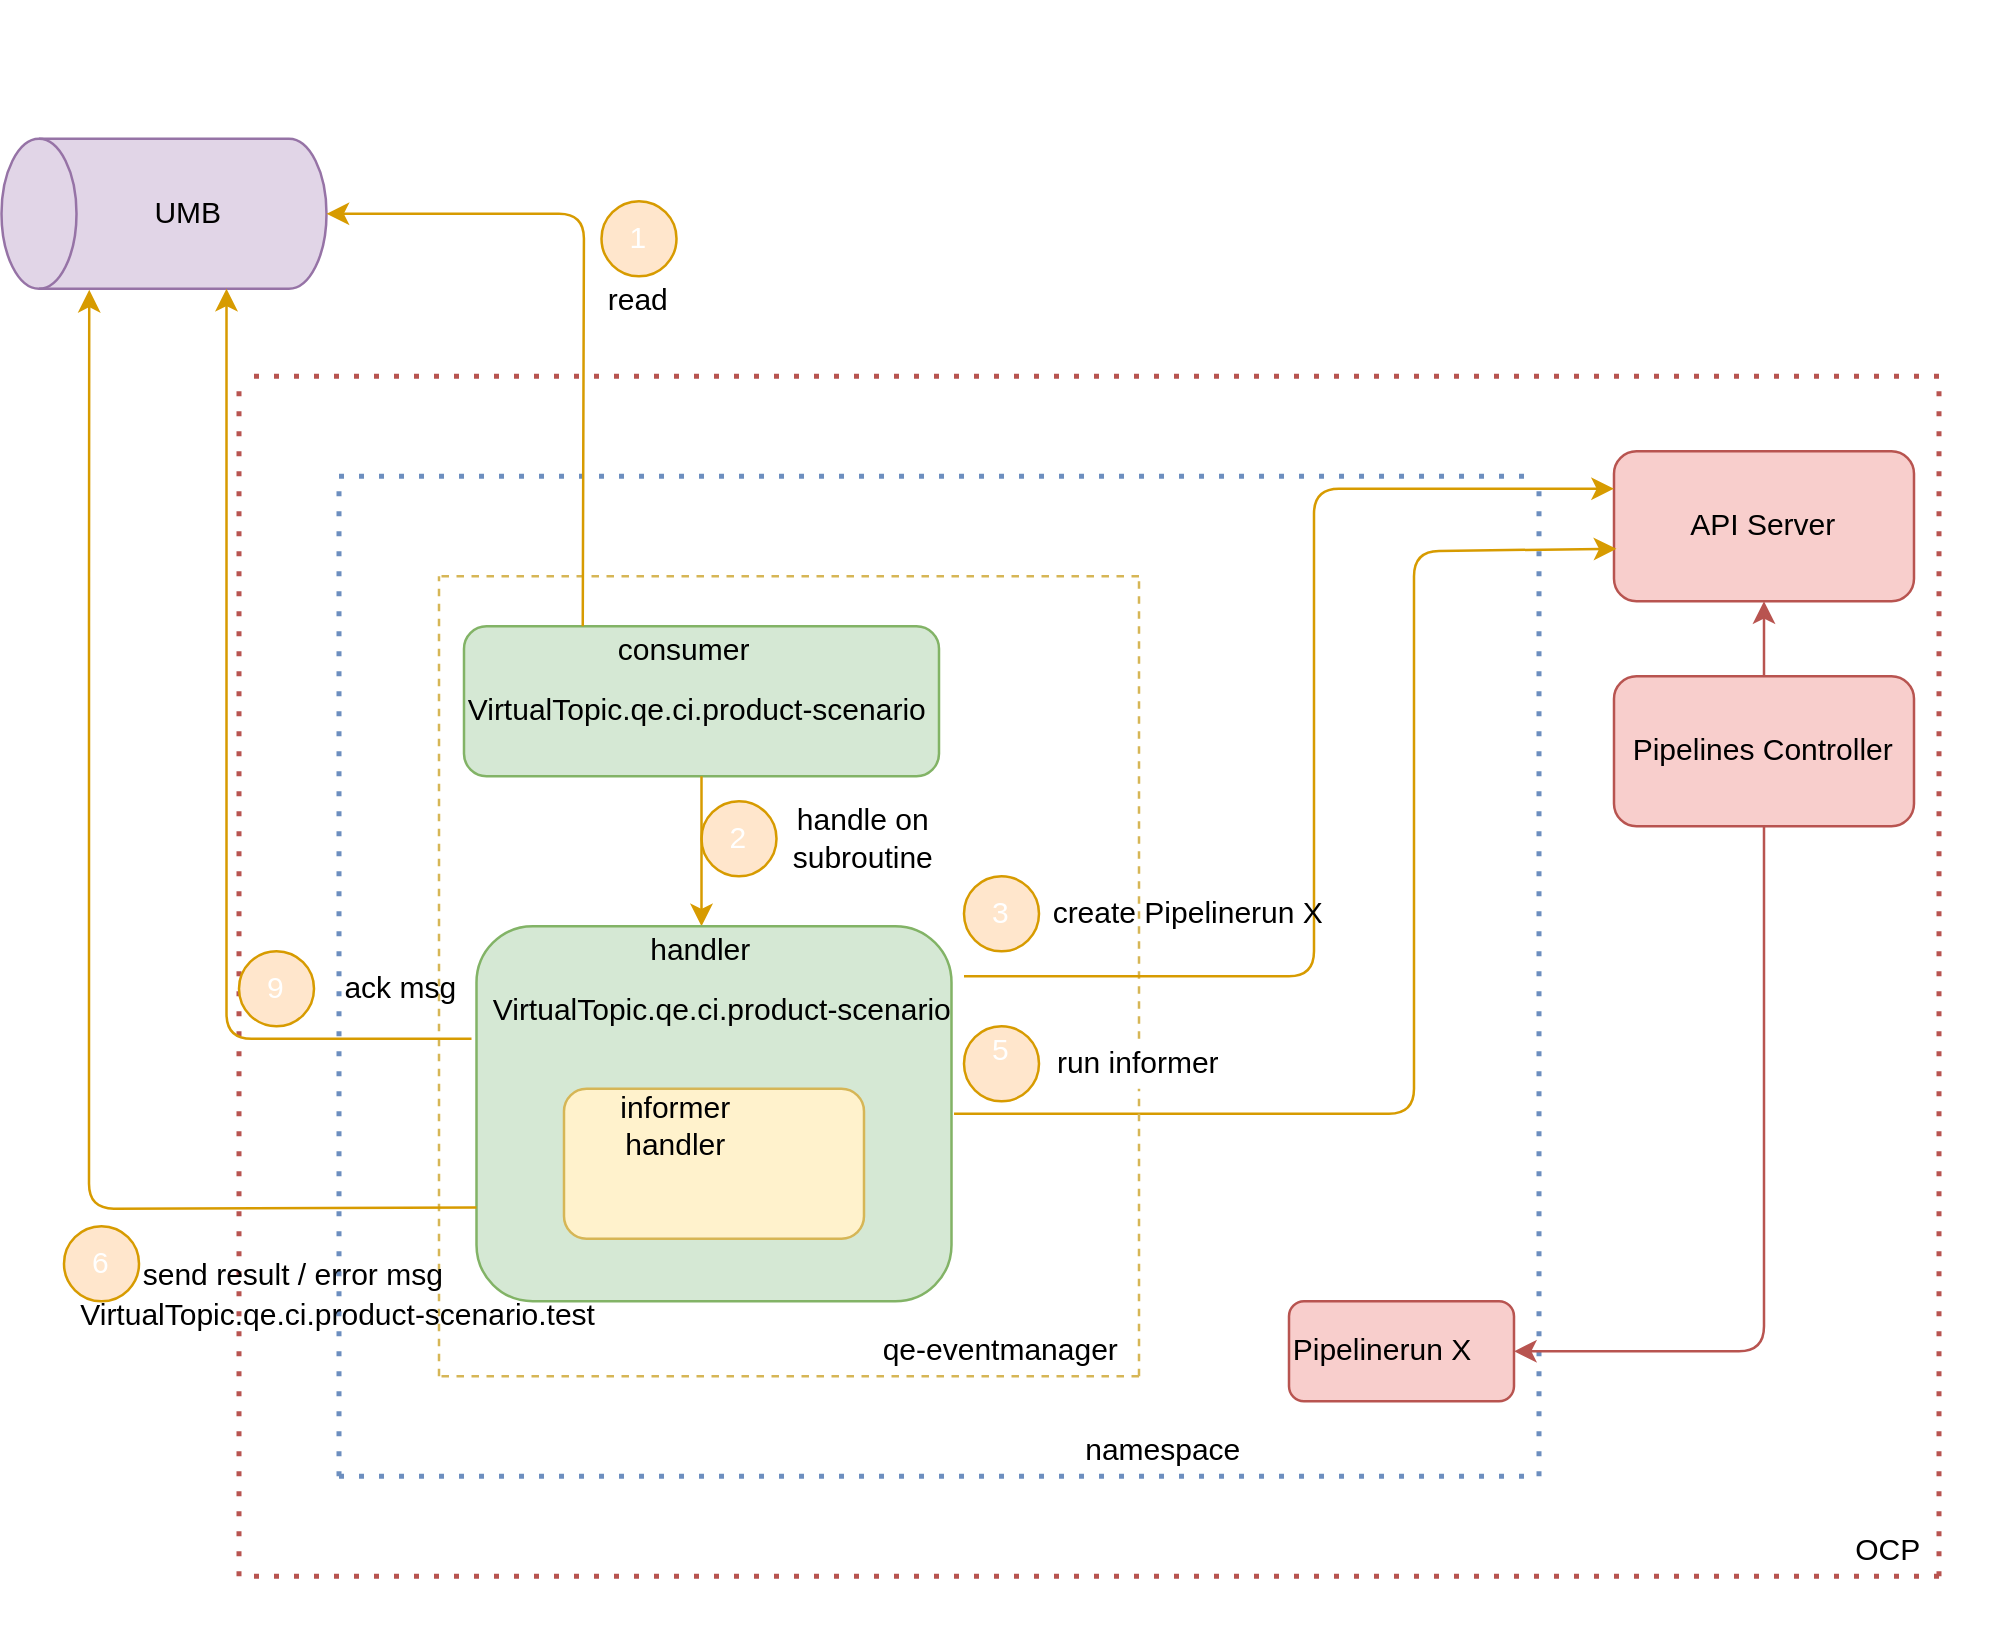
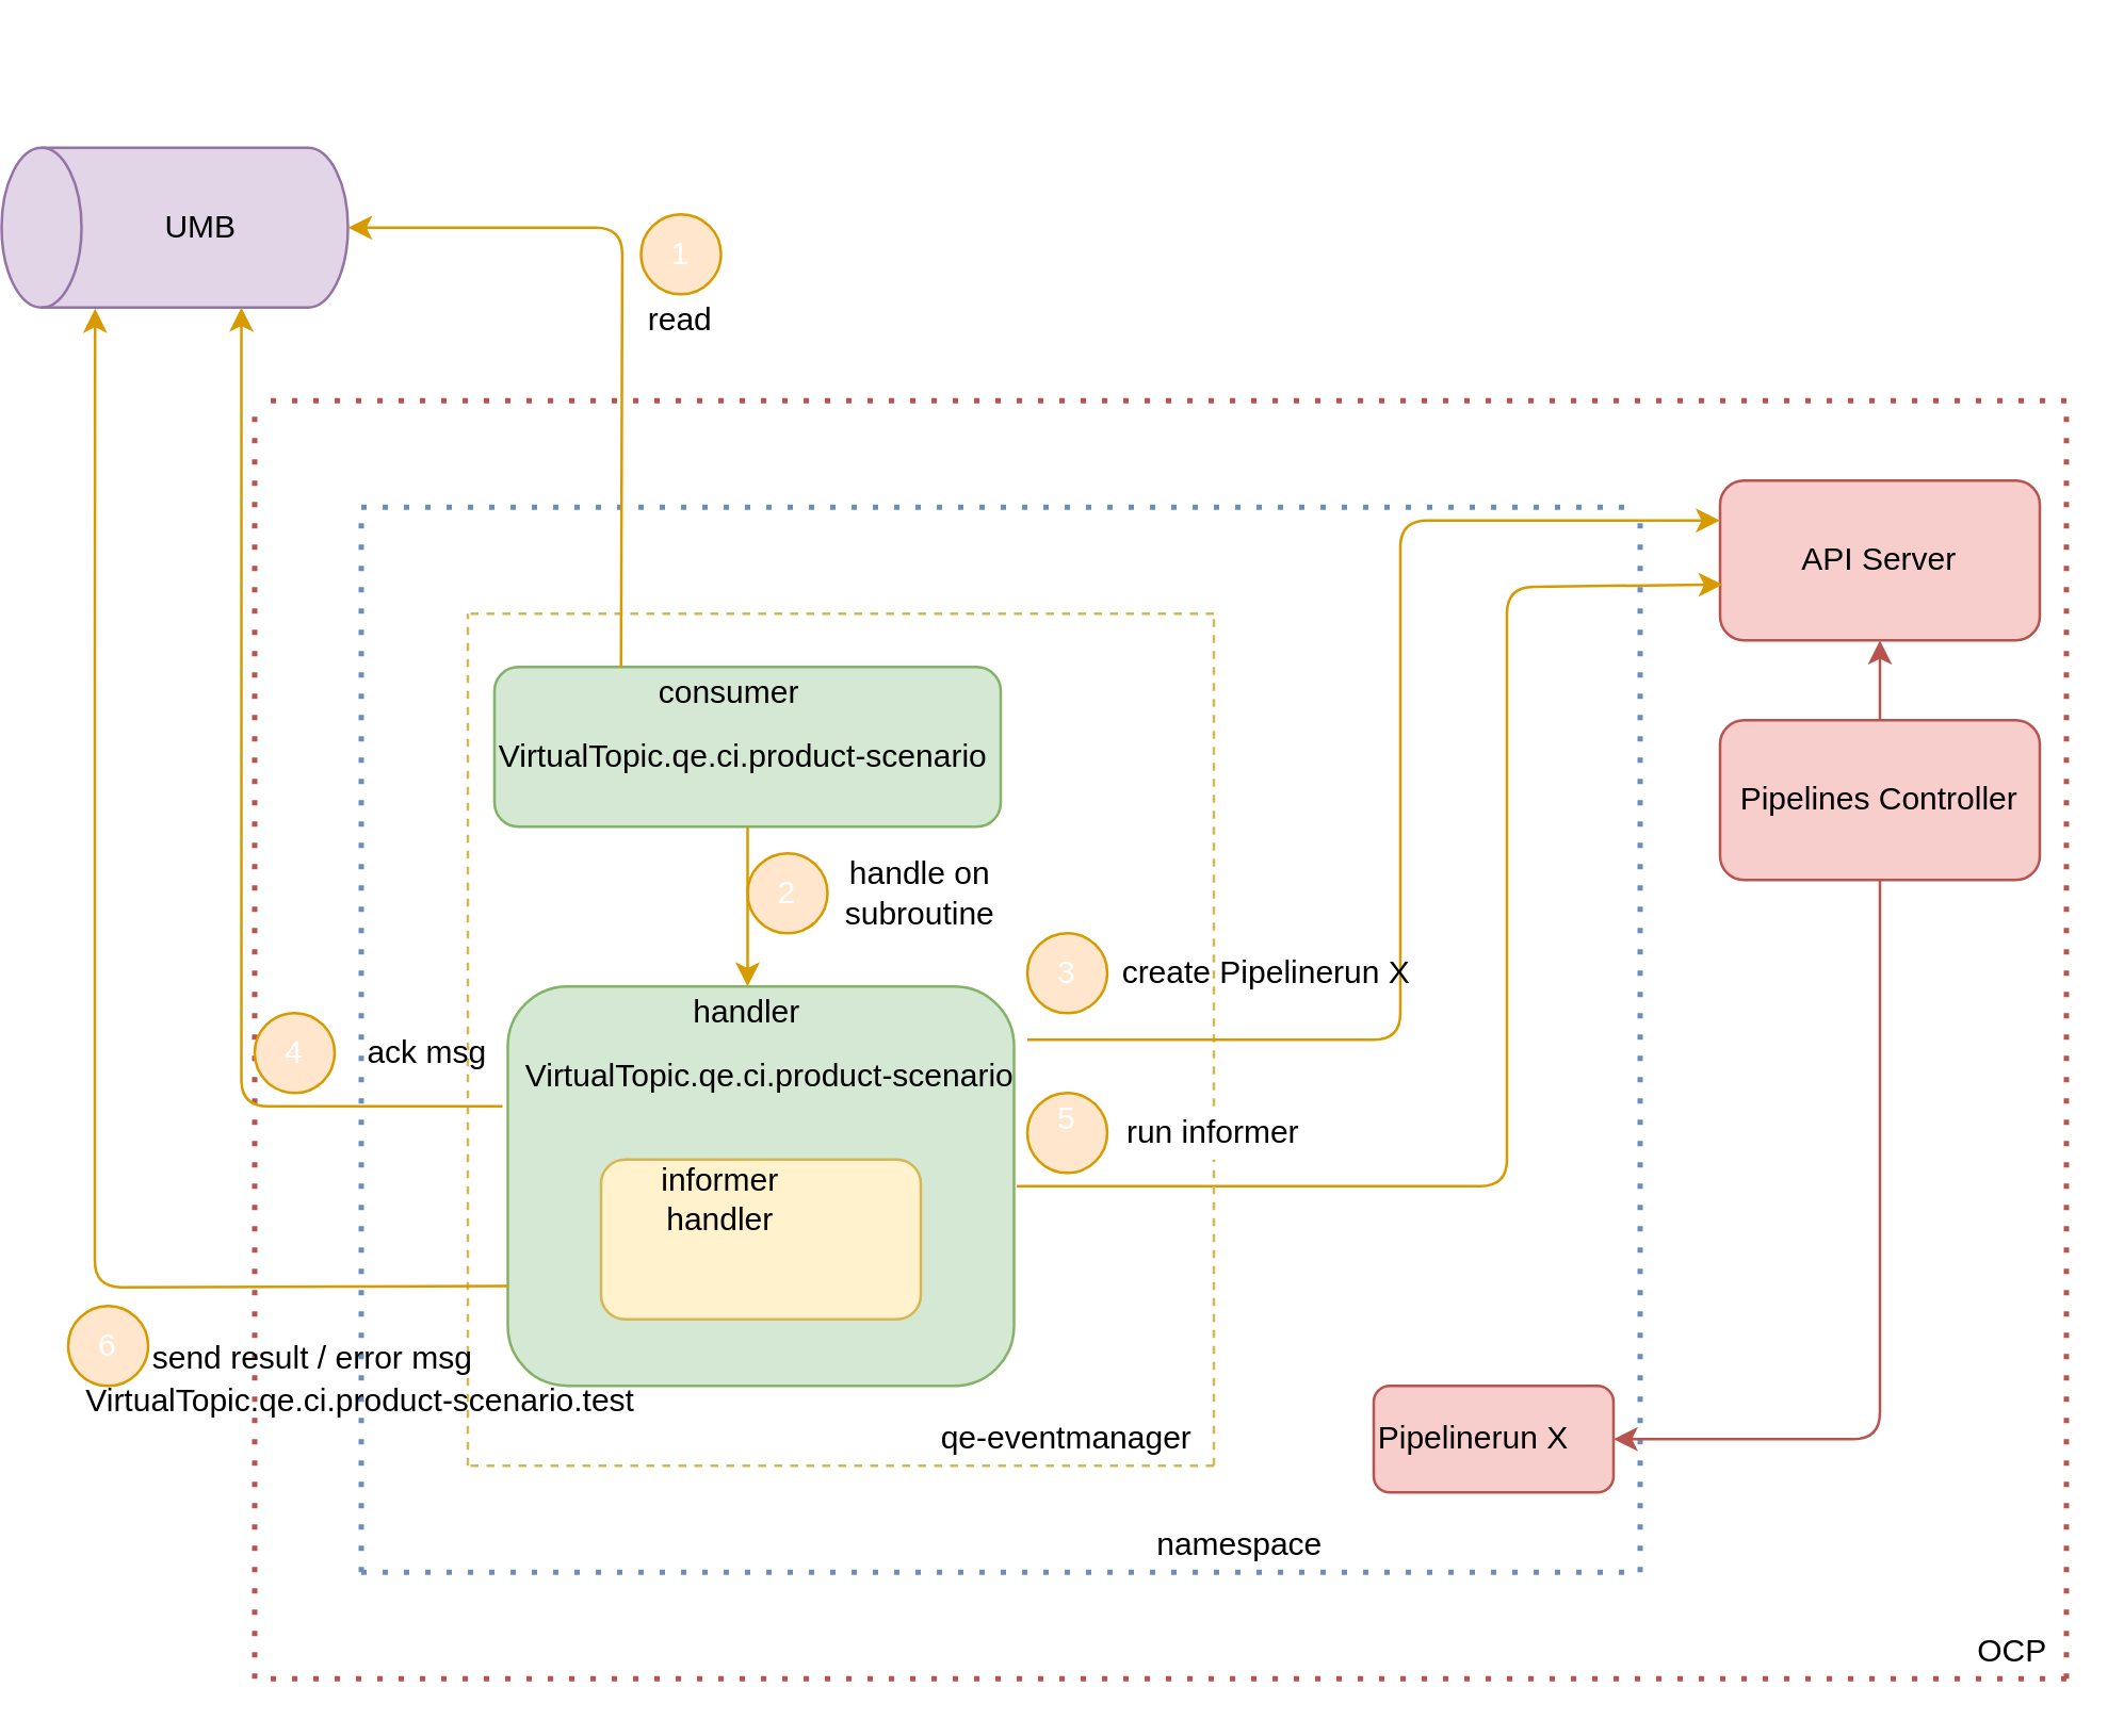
- <mxCell id="42" value="&lt;font color=&quot;#ffffff&quot;&gt;9&lt;/font&gt;" style="text;html=1;strokeColor=none;fillColor=none;align=center;verticalAlign=middle;whiteSpace=wrap;rounded=0;" vertex="1" parent="1"><mxGeometry x="90" y="385" width="40" height="20" as="geometry" /></mxCell>
+ <mxCell id="42" value="&lt;font color=&quot;#ffffff&quot;&gt;4&lt;/font&gt;" style="text;html=1;strokeColor=none;fillColor=none;align=center;verticalAlign=middle;whiteSpace=wrap;rounded=0;" vertex="1" parent="1"><mxGeometry x="90" y="385" width="40" height="20" as="geometry" /></mxCell>
